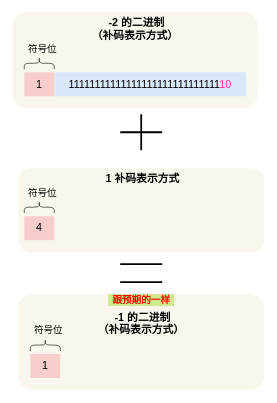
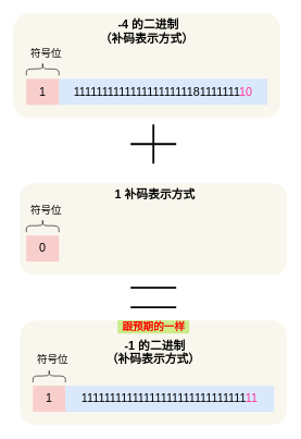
- <mxCell id="2" value="&lt;font size=&quot;1&quot;&gt;&lt;b style=&quot;font-size: 18px&quot;&gt;&amp;nbsp;-2 的二进制&lt;br&gt;（补码表示方式）&lt;br&gt;&lt;/b&gt;&lt;/font&gt;" style="rounded=1;whiteSpace=wrap;html=1;fontSize=16;verticalAlign=top;fillColor=#f9f7ed;strokeColor=none;" vertex="1" parent="1"><mxGeometry x="20" y="20" width="410" height="160" as="geometry" /></mxCell>
+ <mxCell id="2" value="&lt;font size=&quot;1&quot;&gt;&lt;b style=&quot;font-size: 18px&quot;&gt;&amp;nbsp;-4 的二进制&lt;br&gt;（补码表示方式）&lt;br&gt;&lt;/b&gt;&lt;/font&gt;" style="rounded=1;whiteSpace=wrap;html=1;fontSize=16;verticalAlign=top;fillColor=#f9f7ed;strokeColor=none;" vertex="1" parent="1"><mxGeometry x="20" y="20" width="410" height="160" as="geometry" /></mxCell>
- <mxCell id="4" value="11111111111111111111111111111&lt;font color=&quot;#ff3399&quot;&gt;10&lt;/font&gt;" style="rounded=0;whiteSpace=wrap;html=1;fontSize=18;fillColor=#dae8fc;strokeColor=none;" vertex="1" parent="1"><mxGeometry x="90" y="120" width="320" height="40" as="geometry" /></mxCell>
+ <mxCell id="4" value="11111111111111111111181111111&lt;font color=&quot;#ff3399&quot;&gt;10&lt;/font&gt;" style="rounded=0;whiteSpace=wrap;html=1;fontSize=18;fillColor=#dae8fc;strokeColor=none;" vertex="1" parent="1"><mxGeometry x="90" y="120" width="320" height="40" as="geometry" /></mxCell>
- <mxCell id="8" value="4" style="rounded=0;whiteSpace=wrap;html=1;fontSize=18;fillColor=#f8cecc;strokeColor=none;" vertex="1" parent="1"><mxGeometry x="40" y="360" width="50" height="40" as="geometry" /></mxCell>
+ <mxCell id="8" value="0" style="rounded=0;whiteSpace=wrap;html=1;fontSize=18;fillColor=#f8cecc;strokeColor=none;" vertex="1" parent="1"><mxGeometry x="40" y="360" width="50" height="40" as="geometry" /></mxCell>
+ <mxCell id="18" value="11111111111111111111111111111&lt;font color=&quot;#ff3399&quot;&gt;11&lt;/font&gt;" style="rounded=0;whiteSpace=wrap;html=1;fontSize=18;fillColor=#dae8fc;strokeColor=none;" vertex="1" parent="1"><mxGeometry x="100" y="590" width="320" height="40" as="geometry" /></mxCell>
